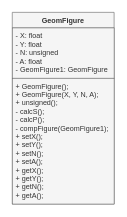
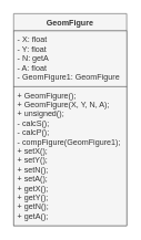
- <mxCell id="3" value="- X: float&#10;- Y: float&#10;- N: unsigned&#10;- A: float&#10;- GeomFigure1: GeomFigure" style="text;align=left;verticalAlign=top;spacingLeft=4;spacingRight=4;overflow=hidden;rotatable=0;points=[[0,0.5],[1,0.5]];portConstraint=eastwest;strokeColor=#666666;fontColor=#333333;labelBackgroundColor=none;fillColor=#f5f5f5;" vertex="1" parent="2"><mxGeometry y="26" width="170" height="84" as="geometry" /></mxCell>
+ <mxCell id="3" value="- X: float&#10;- Y: float&#10;- N: getA&#10;- A: float&#10;- GeomFigure1: GeomFigure" style="text;align=left;verticalAlign=top;spacingLeft=4;spacingRight=4;overflow=hidden;rotatable=0;points=[[0,0.5],[1,0.5]];portConstraint=eastwest;strokeColor=#666666;fontColor=#333333;labelBackgroundColor=none;fillColor=#f5f5f5;" vertex="1" parent="2"><mxGeometry y="26" width="170" height="84" as="geometry" /></mxCell>
